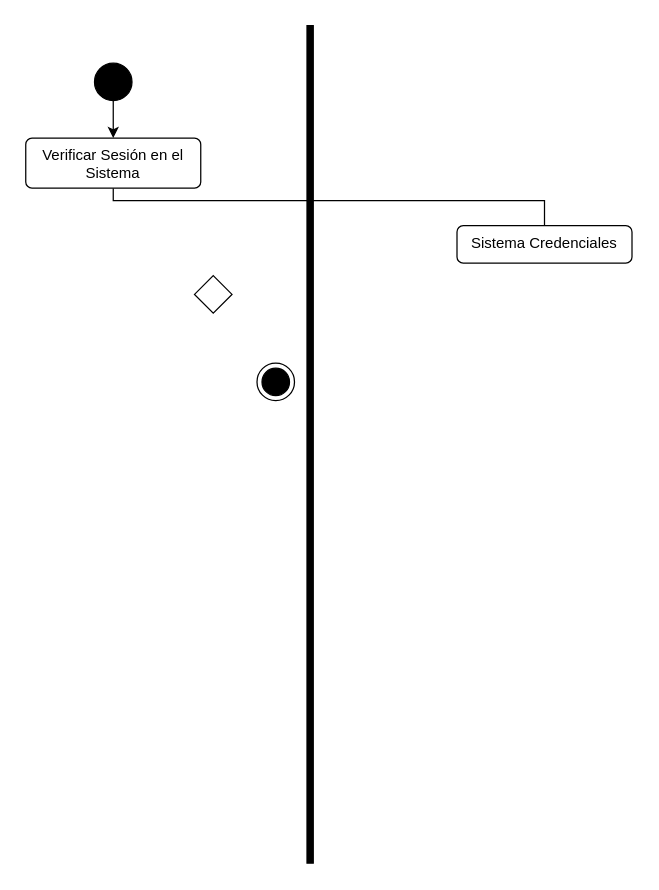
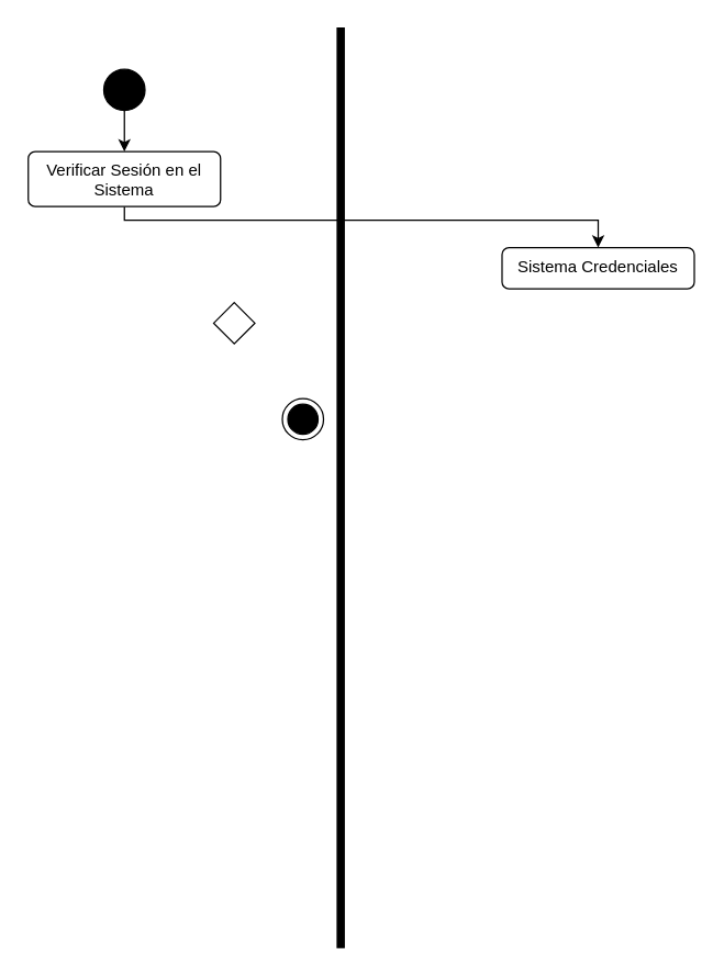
- <mxCell id="5" style="edgeStyle=orthogonalEdgeStyle;rounded=0;orthogonalLoop=1;jettySize=auto;html=1;entryX=0.5;entryY=0;entryDx=0;entryDy=0;endArrow=none;" edge="1" parent="1" source="6" target="8"><mxGeometry relative="1" as="geometry"><Array as="points"><mxPoint x="90" y="160" /><mxPoint x="435" y="160" /></Array></mxGeometry></mxCell>
+ <mxCell id="5" style="edgeStyle=orthogonalEdgeStyle;rounded=0;orthogonalLoop=1;jettySize=auto;html=1;entryX=0.5;entryY=0;entryDx=0;entryDy=0;" edge="1" parent="1" source="6" target="8"><mxGeometry relative="1" as="geometry"><Array as="points"><mxPoint x="90" y="160" /><mxPoint x="435" y="160" /></Array></mxGeometry></mxCell>
